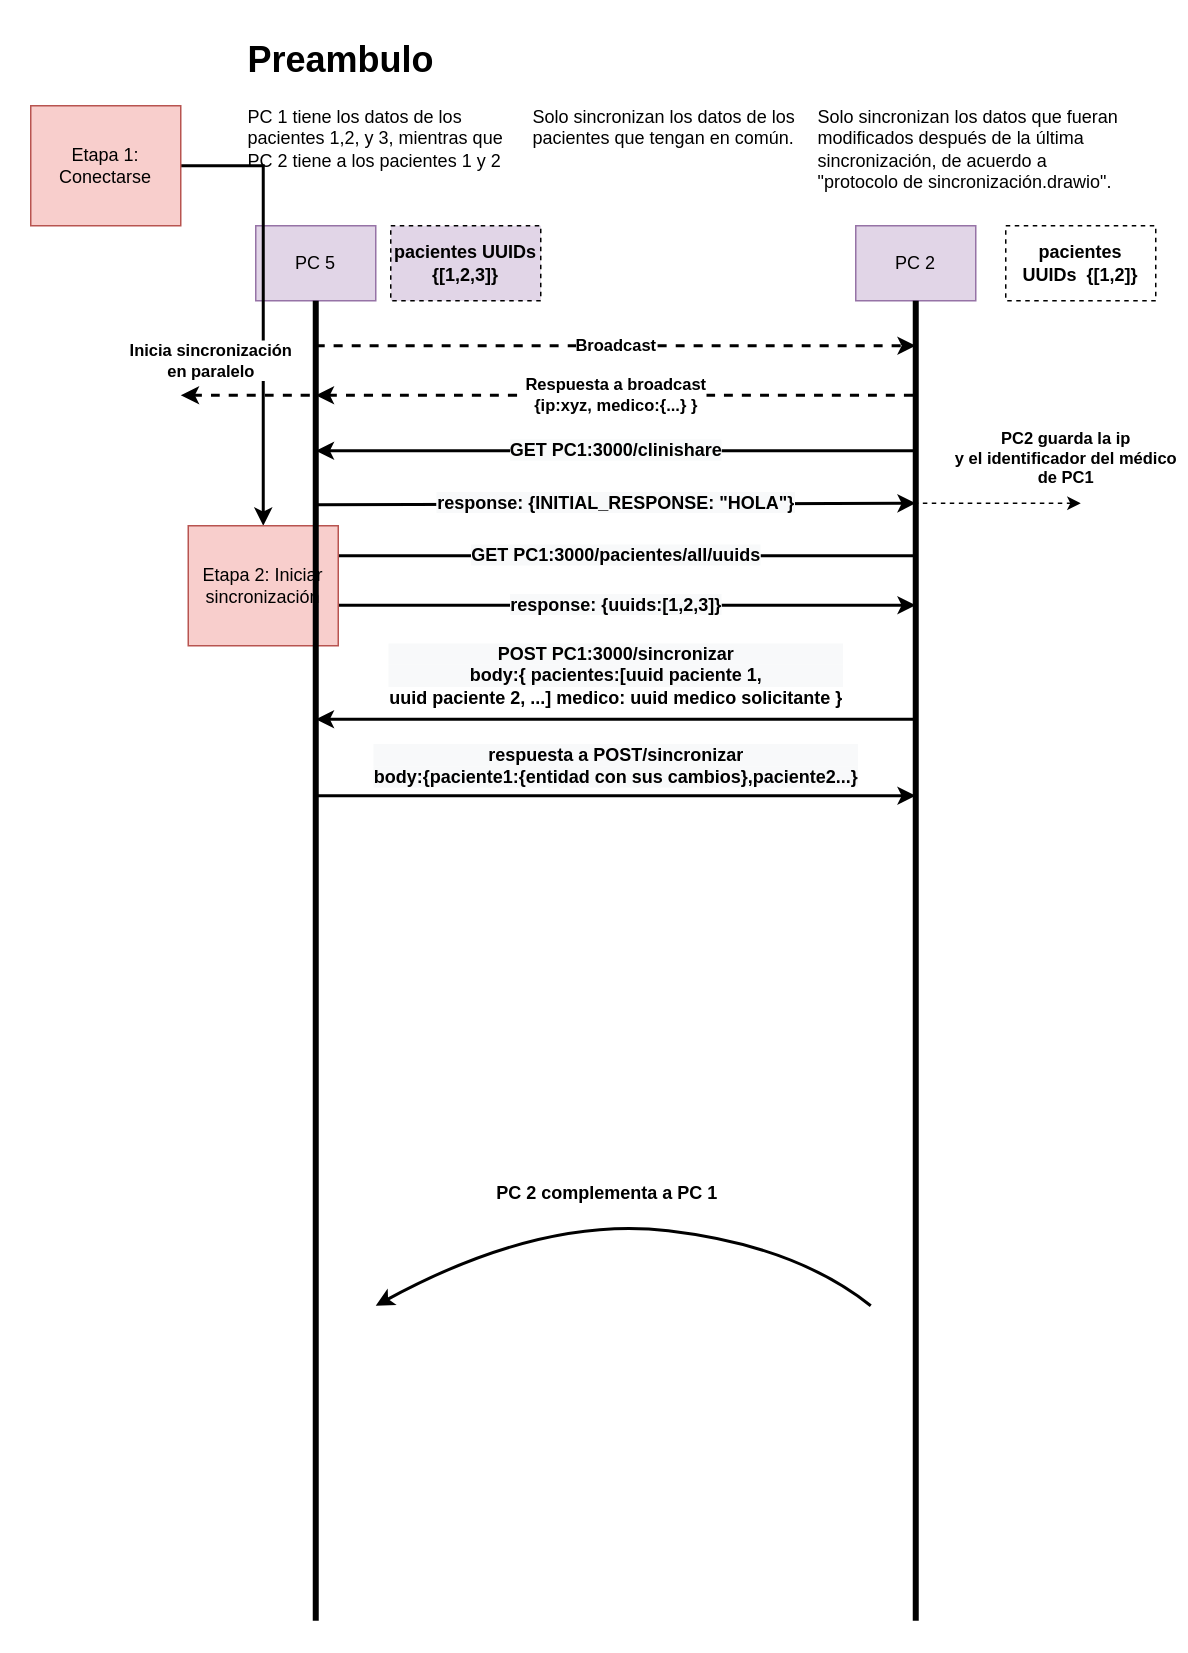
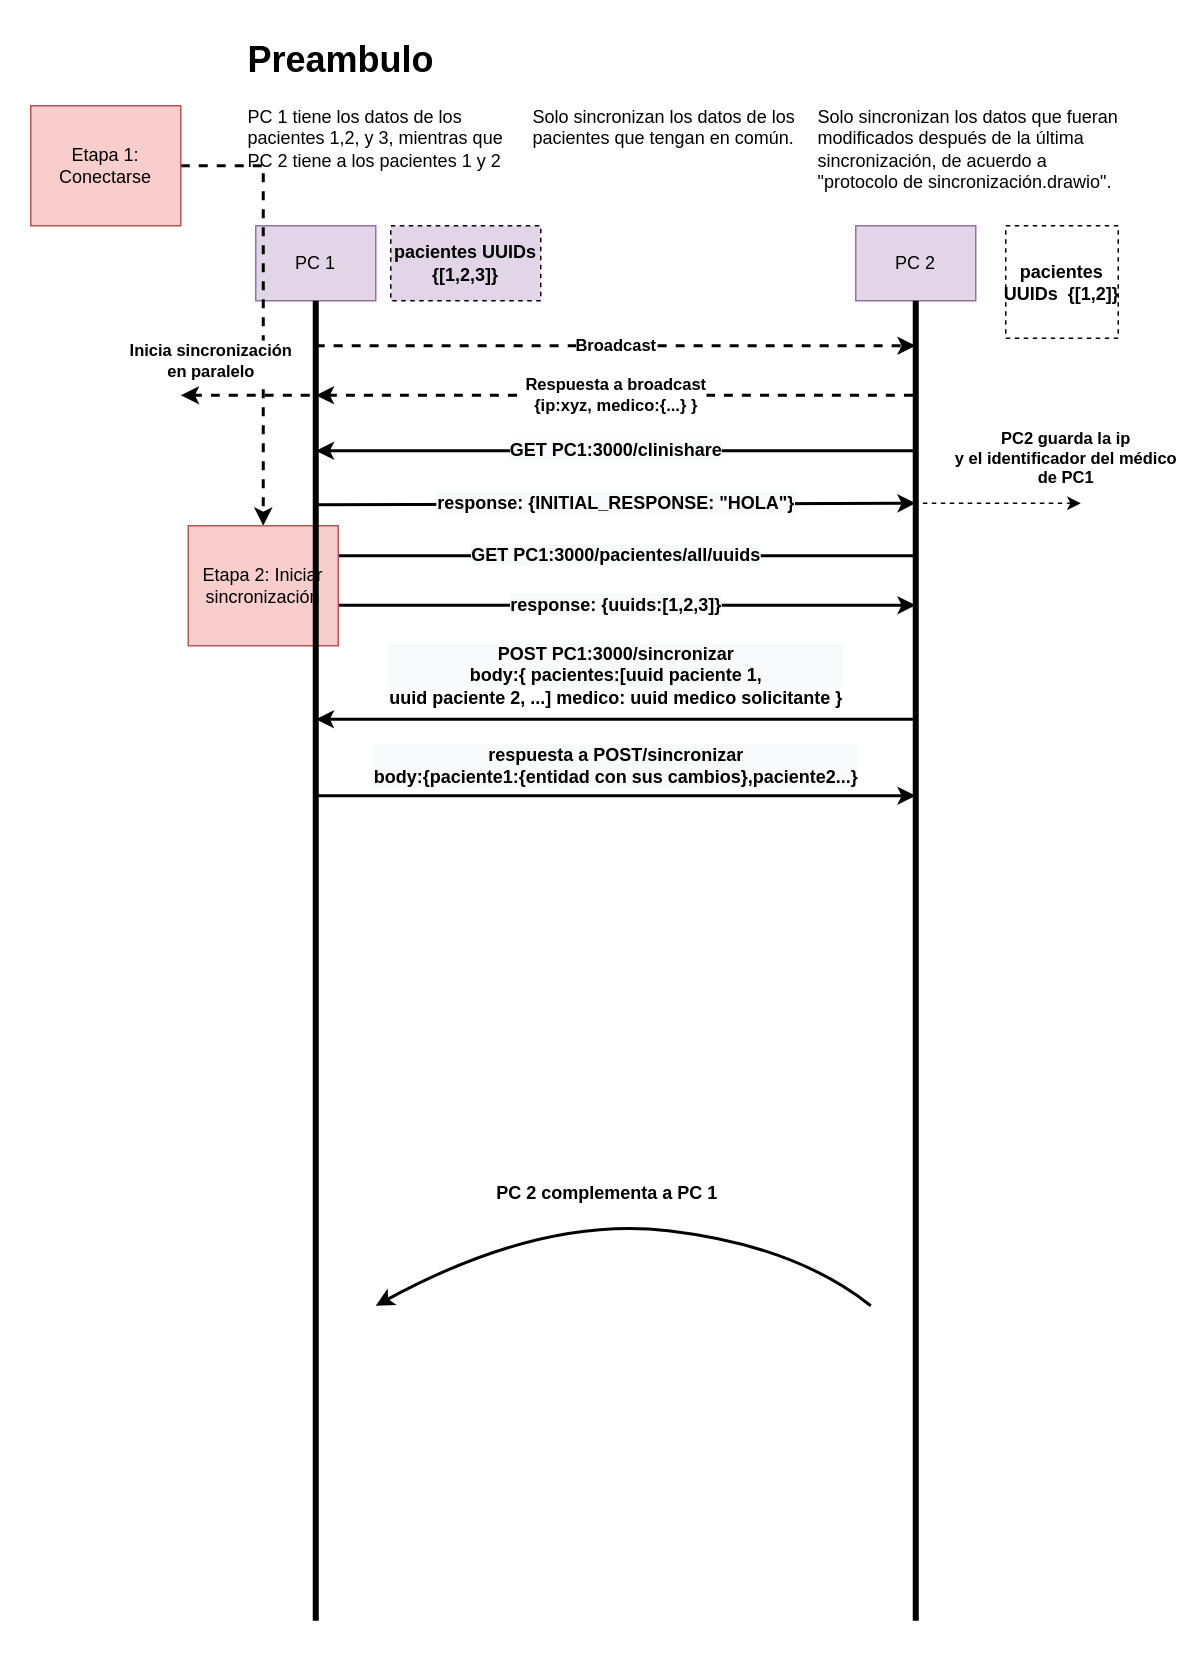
- <mxCell id="7" style="edgeStyle=orthogonalEdgeStyle;rounded=0;orthogonalLoop=1;jettySize=auto;html=1;strokeWidth=2;" edge="1" parent="1" source="8" target="12"><mxGeometry relative="1" as="geometry" /></mxCell>
+ <mxCell id="7" style="edgeStyle=orthogonalEdgeStyle;rounded=0;orthogonalLoop=1;jettySize=auto;html=1;strokeWidth=2;dashed=1;" edge="1" parent="1" source="8" target="12"><mxGeometry relative="1" as="geometry" /></mxCell>
- <mxCell id="2" value="PC 5" style="rounded=0;whiteSpace=wrap;html=1;fillColor=#e1d5e7;strokeColor=#9673a6;" parent="1" vertex="1"><mxGeometry x="170" y="150" width="80" height="50" as="geometry" /></mxCell>
+ <mxCell id="2" value="PC 1" style="rounded=0;whiteSpace=wrap;html=1;fillColor=#e1d5e7;strokeColor=#9673a6;" parent="1" vertex="1"><mxGeometry x="170" y="150" width="80" height="50" as="geometry" /></mxCell>
- <mxCell id="16" value="&lt;b&gt;pacientes UUIDs&amp;nbsp;&lt;/b&gt;&lt;b&gt;&amp;nbsp;{[1,2]}&lt;/b&gt;" style="rounded=0;whiteSpace=wrap;html=1;dashed=1;" parent="1" vertex="1"><mxGeometry x="670" y="150" width="100" height="50" as="geometry" /></mxCell>
+ <mxCell id="16" value="&lt;b&gt;pacientes UUIDs&amp;nbsp;&lt;/b&gt;&lt;b&gt;&amp;nbsp;{[1,2]}&lt;/b&gt;" style="rounded=0;whiteSpace=wrap;html=1;dashed=1;" parent="1" vertex="1"><mxGeometry x="670" y="150" width="75" height="75" as="geometry" /></mxCell>
